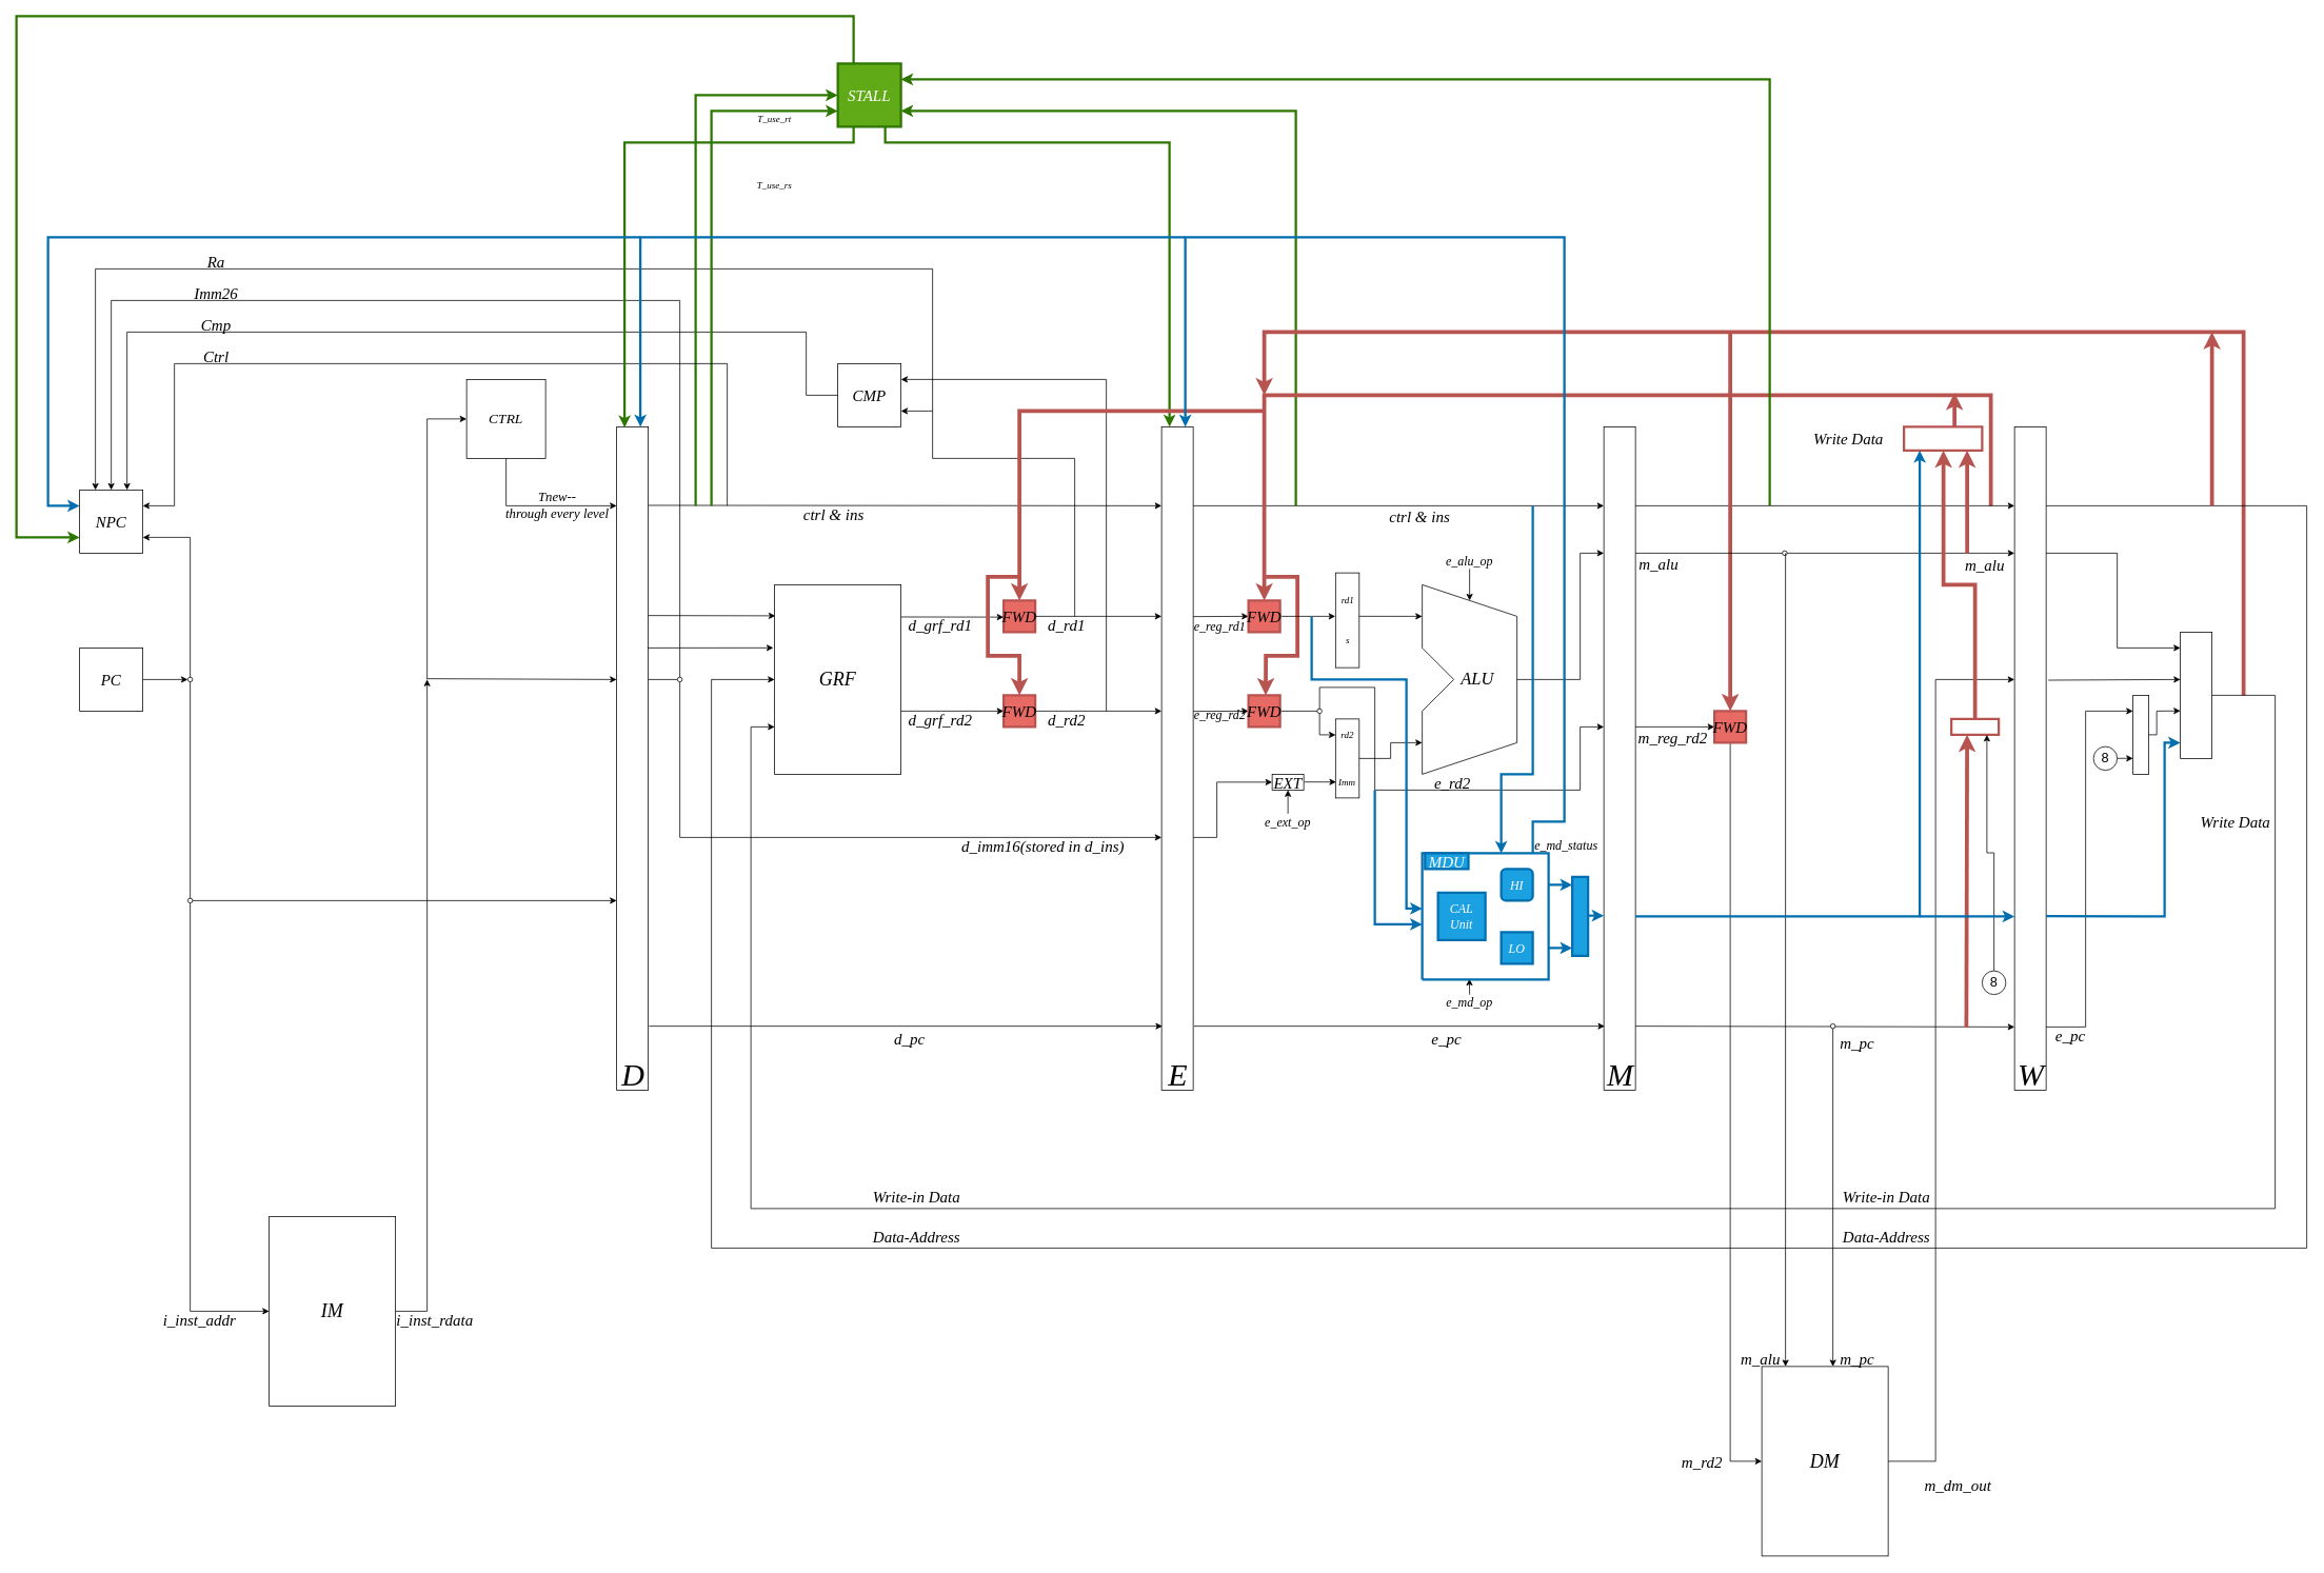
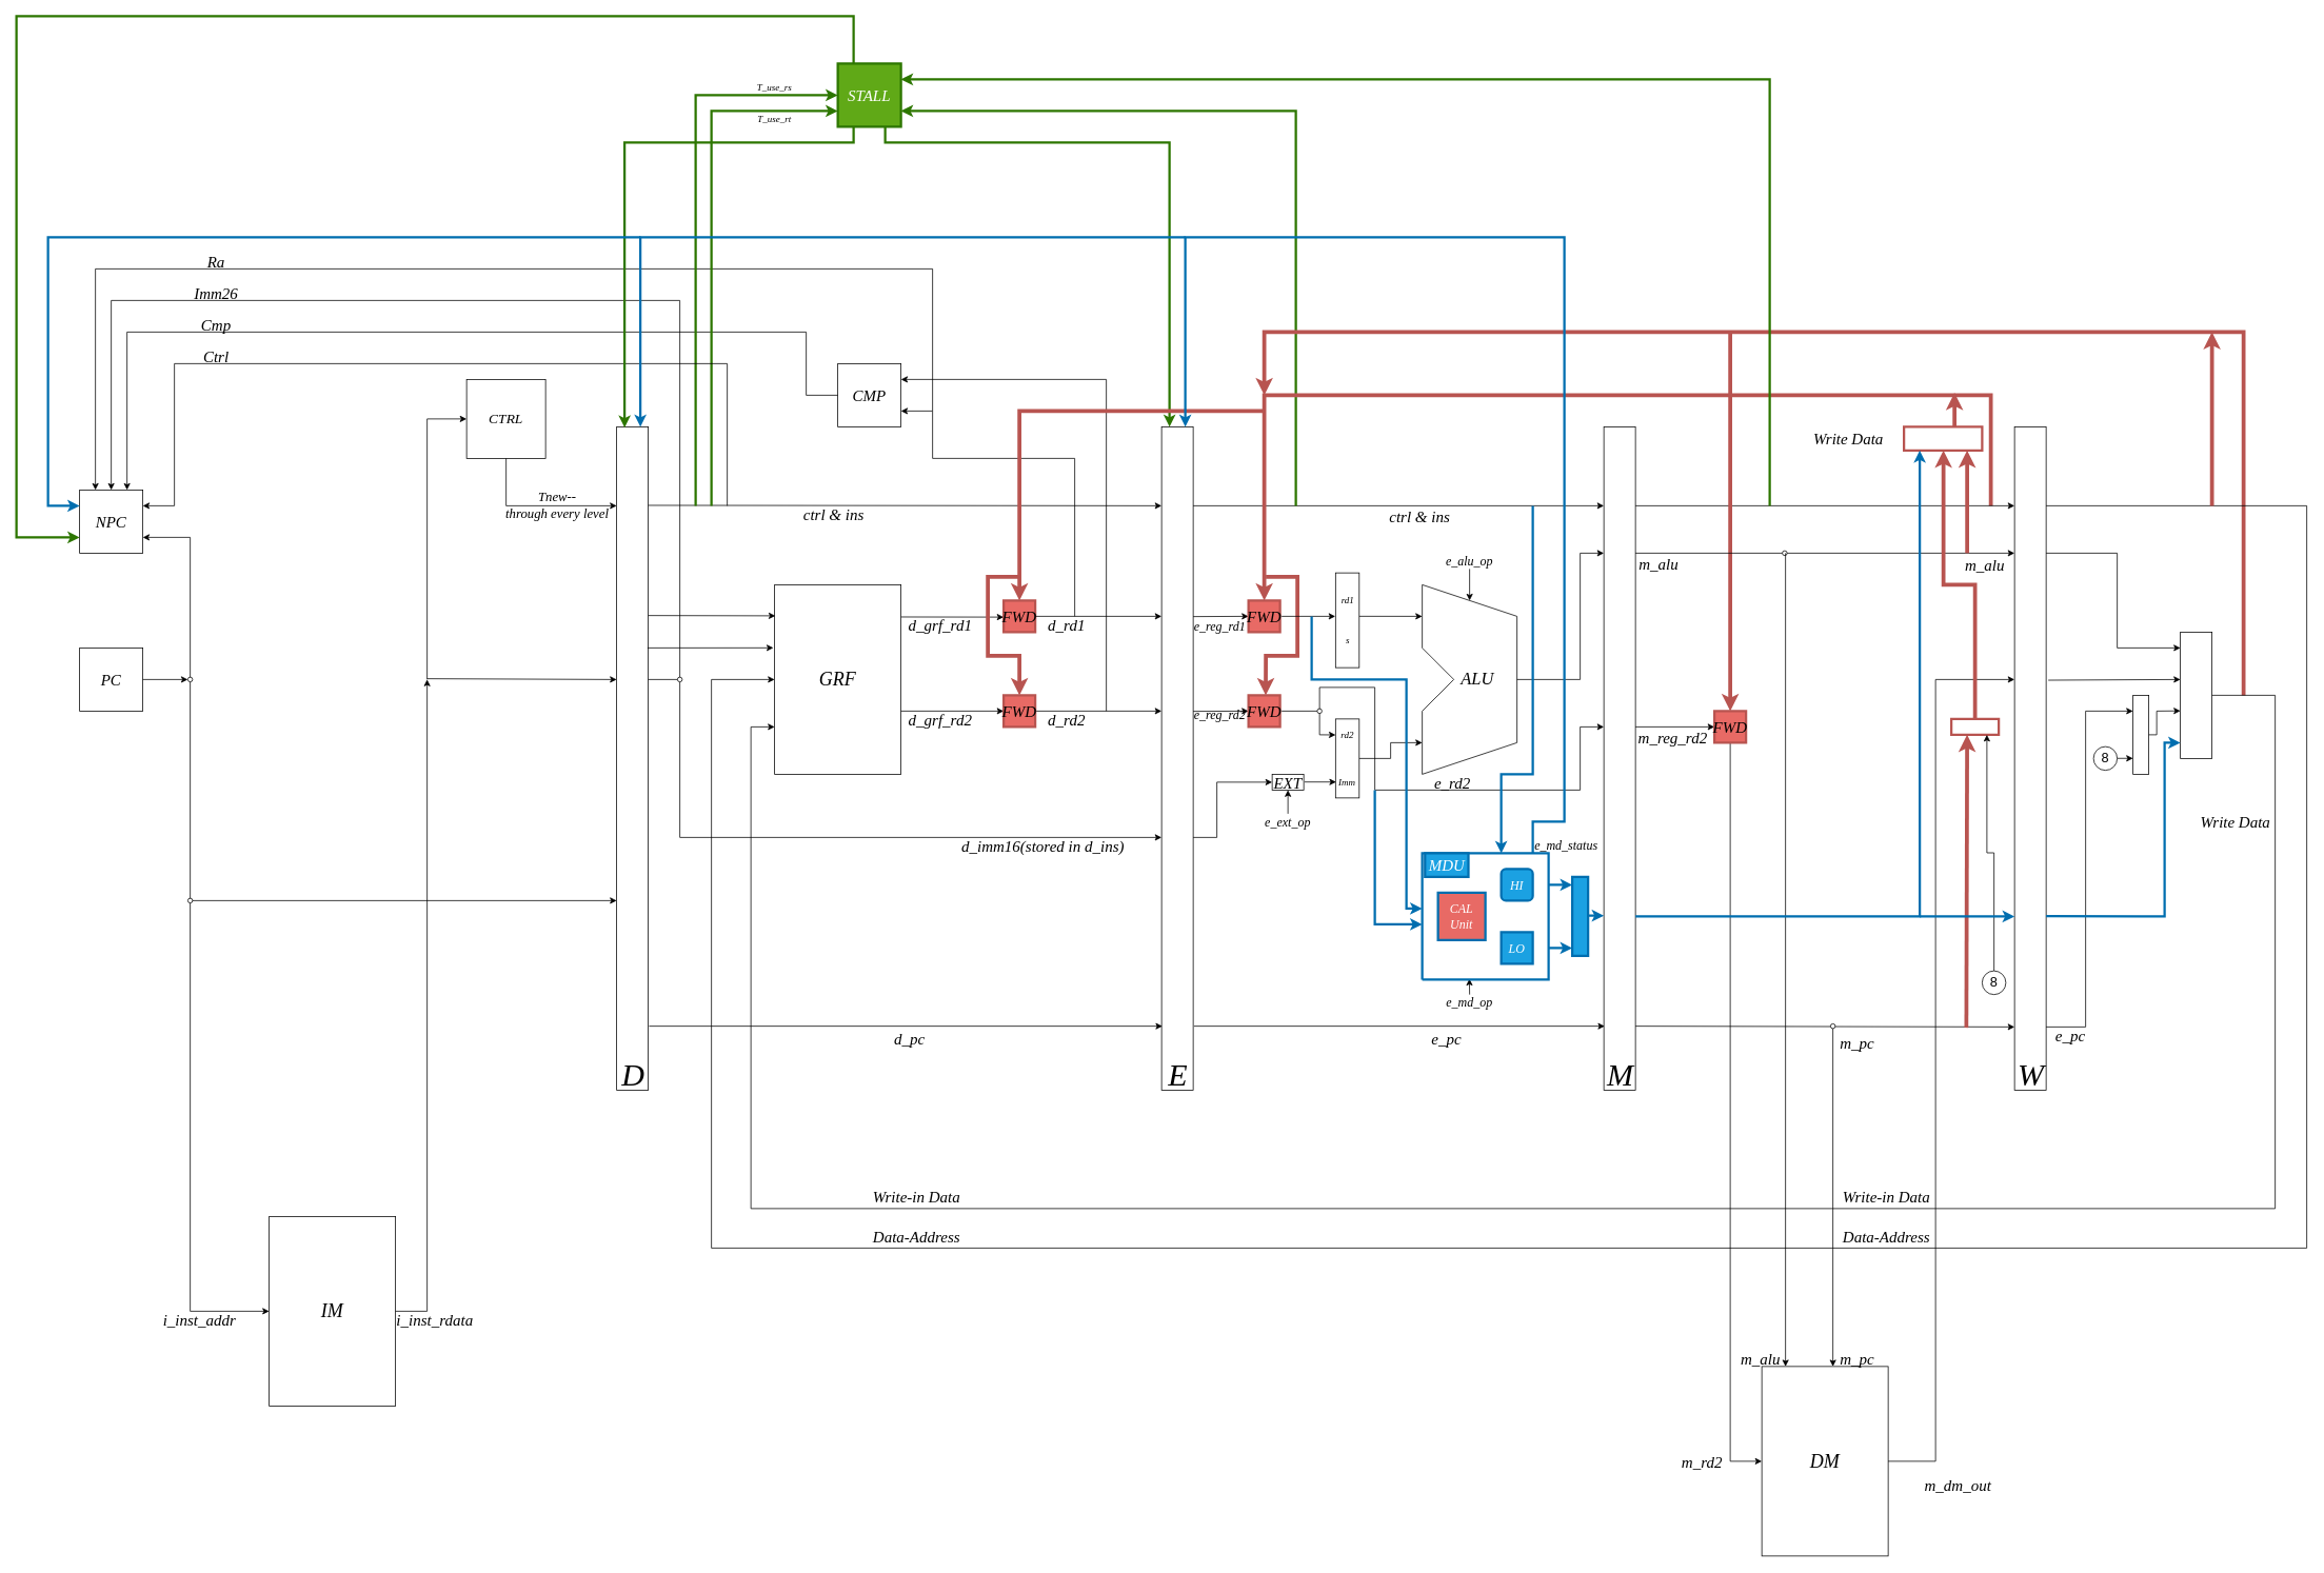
- <mxCell id="69" value="&lt;i&gt;&lt;font face=&quot;Times New Roman&quot;&gt;T_use_rs&lt;br&gt;&lt;/font&gt;&lt;/i&gt;" style="text;strokeColor=none;align=center;fillColor=none;html=1;verticalAlign=middle;whiteSpace=wrap;rounded=0;" parent="1" vertex="1"><mxGeometry x="950" y="225" width="60" height="20" as="geometry" /></mxCell>
+ <mxCell id="69" value="&lt;i&gt;&lt;font face=&quot;Times New Roman&quot;&gt;T_use_rs&lt;br&gt;&lt;/font&gt;&lt;/i&gt;" style="text;strokeColor=none;align=center;fillColor=none;html=1;verticalAlign=middle;whiteSpace=wrap;rounded=0;" parent="1" vertex="1"><mxGeometry x="950" y="100" width="60" height="20" as="geometry" /></mxCell>
- <mxCell id="153" value="&lt;font face=&quot;Times New Roman&quot; style=&quot;font-size: 20px;&quot;&gt;&lt;i style=&quot;font-size: 20px;&quot;&gt;MDU&lt;/i&gt;&lt;/font&gt;" style="text;strokeColor=#006EAF;align=center;fillColor=#1ba1e2;html=1;verticalAlign=middle;whiteSpace=wrap;rounded=0;fontSize=20;fontColor=#ffffff;strokeWidth=3;" parent="1" vertex="1"><mxGeometry x="1803.5" y="1080" width="55" height="20" as="geometry" /></mxCell>
+ <mxCell id="153" value="&lt;font face=&quot;Times New Roman&quot; style=&quot;font-size: 20px;&quot;&gt;&lt;i style=&quot;font-size: 20px;&quot;&gt;MDU&lt;/i&gt;&lt;/font&gt;" style="text;strokeColor=#006EAF;align=center;fillColor=#1ba1e2;html=1;verticalAlign=middle;whiteSpace=wrap;rounded=0;fontSize=20;fontColor=#ffffff;strokeWidth=3;" parent="1" vertex="1"><mxGeometry x="1803.5" y="1080" width="55" height="30" as="geometry" /></mxCell>
- <mxCell id="141" value="&lt;font face=&quot;Times New Roman&quot;&gt;&lt;span style=&quot;font-size: 16px;&quot;&gt;&lt;i&gt;CAL&lt;br&gt;Unit&lt;/i&gt;&lt;/span&gt;&lt;/font&gt;" style="whiteSpace=wrap;html=1;fillColor=#1ba1e2;fontColor=#ffffff;strokeColor=#006EAF;strokeWidth=3;" parent="1" vertex="1"><mxGeometry x="1820" y="1130" width="60" height="60" as="geometry" /></mxCell>
+ <mxCell id="141" value="&lt;font face=&quot;Times New Roman&quot;&gt;&lt;span style=&quot;font-size: 16px;&quot;&gt;&lt;i&gt;CAL&lt;br&gt;Unit&lt;/i&gt;&lt;/span&gt;&lt;/font&gt;" style="whiteSpace=wrap;html=1;fillColor=#e86a65;fontColor=#ffffff;strokeColor=#006EAF;strokeWidth=3;" parent="1" vertex="1"><mxGeometry x="1820" y="1130" width="60" height="60" as="geometry" /></mxCell>
